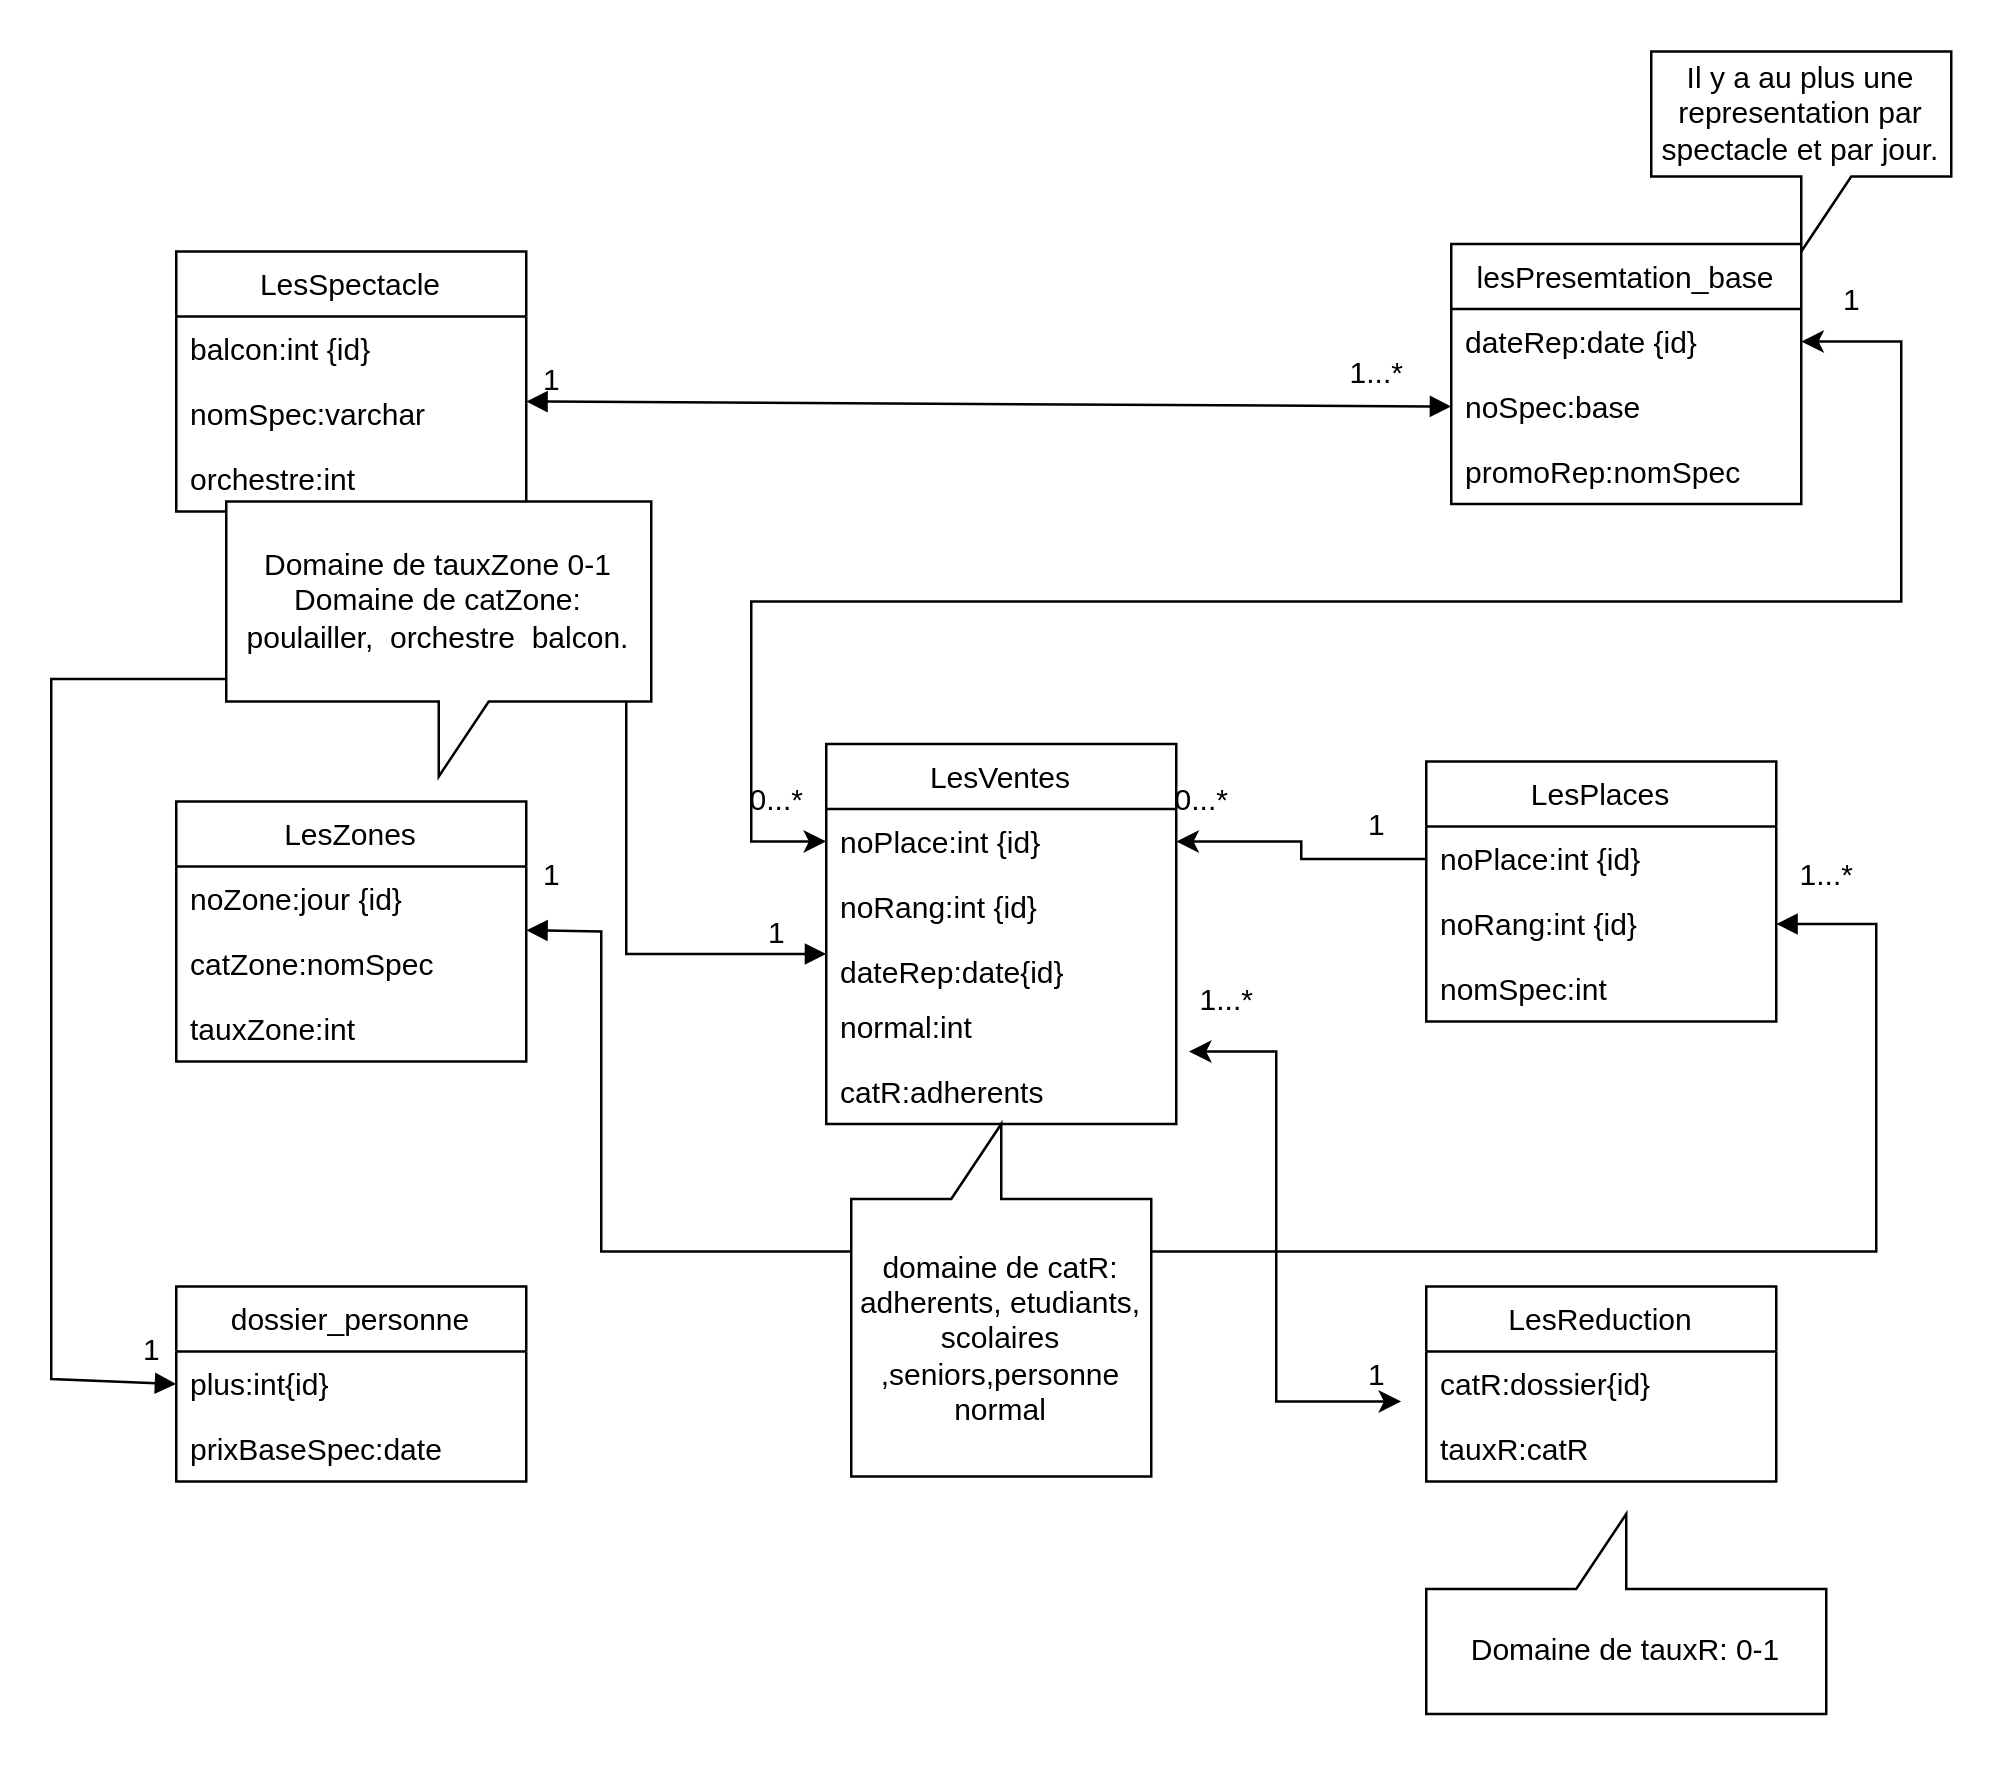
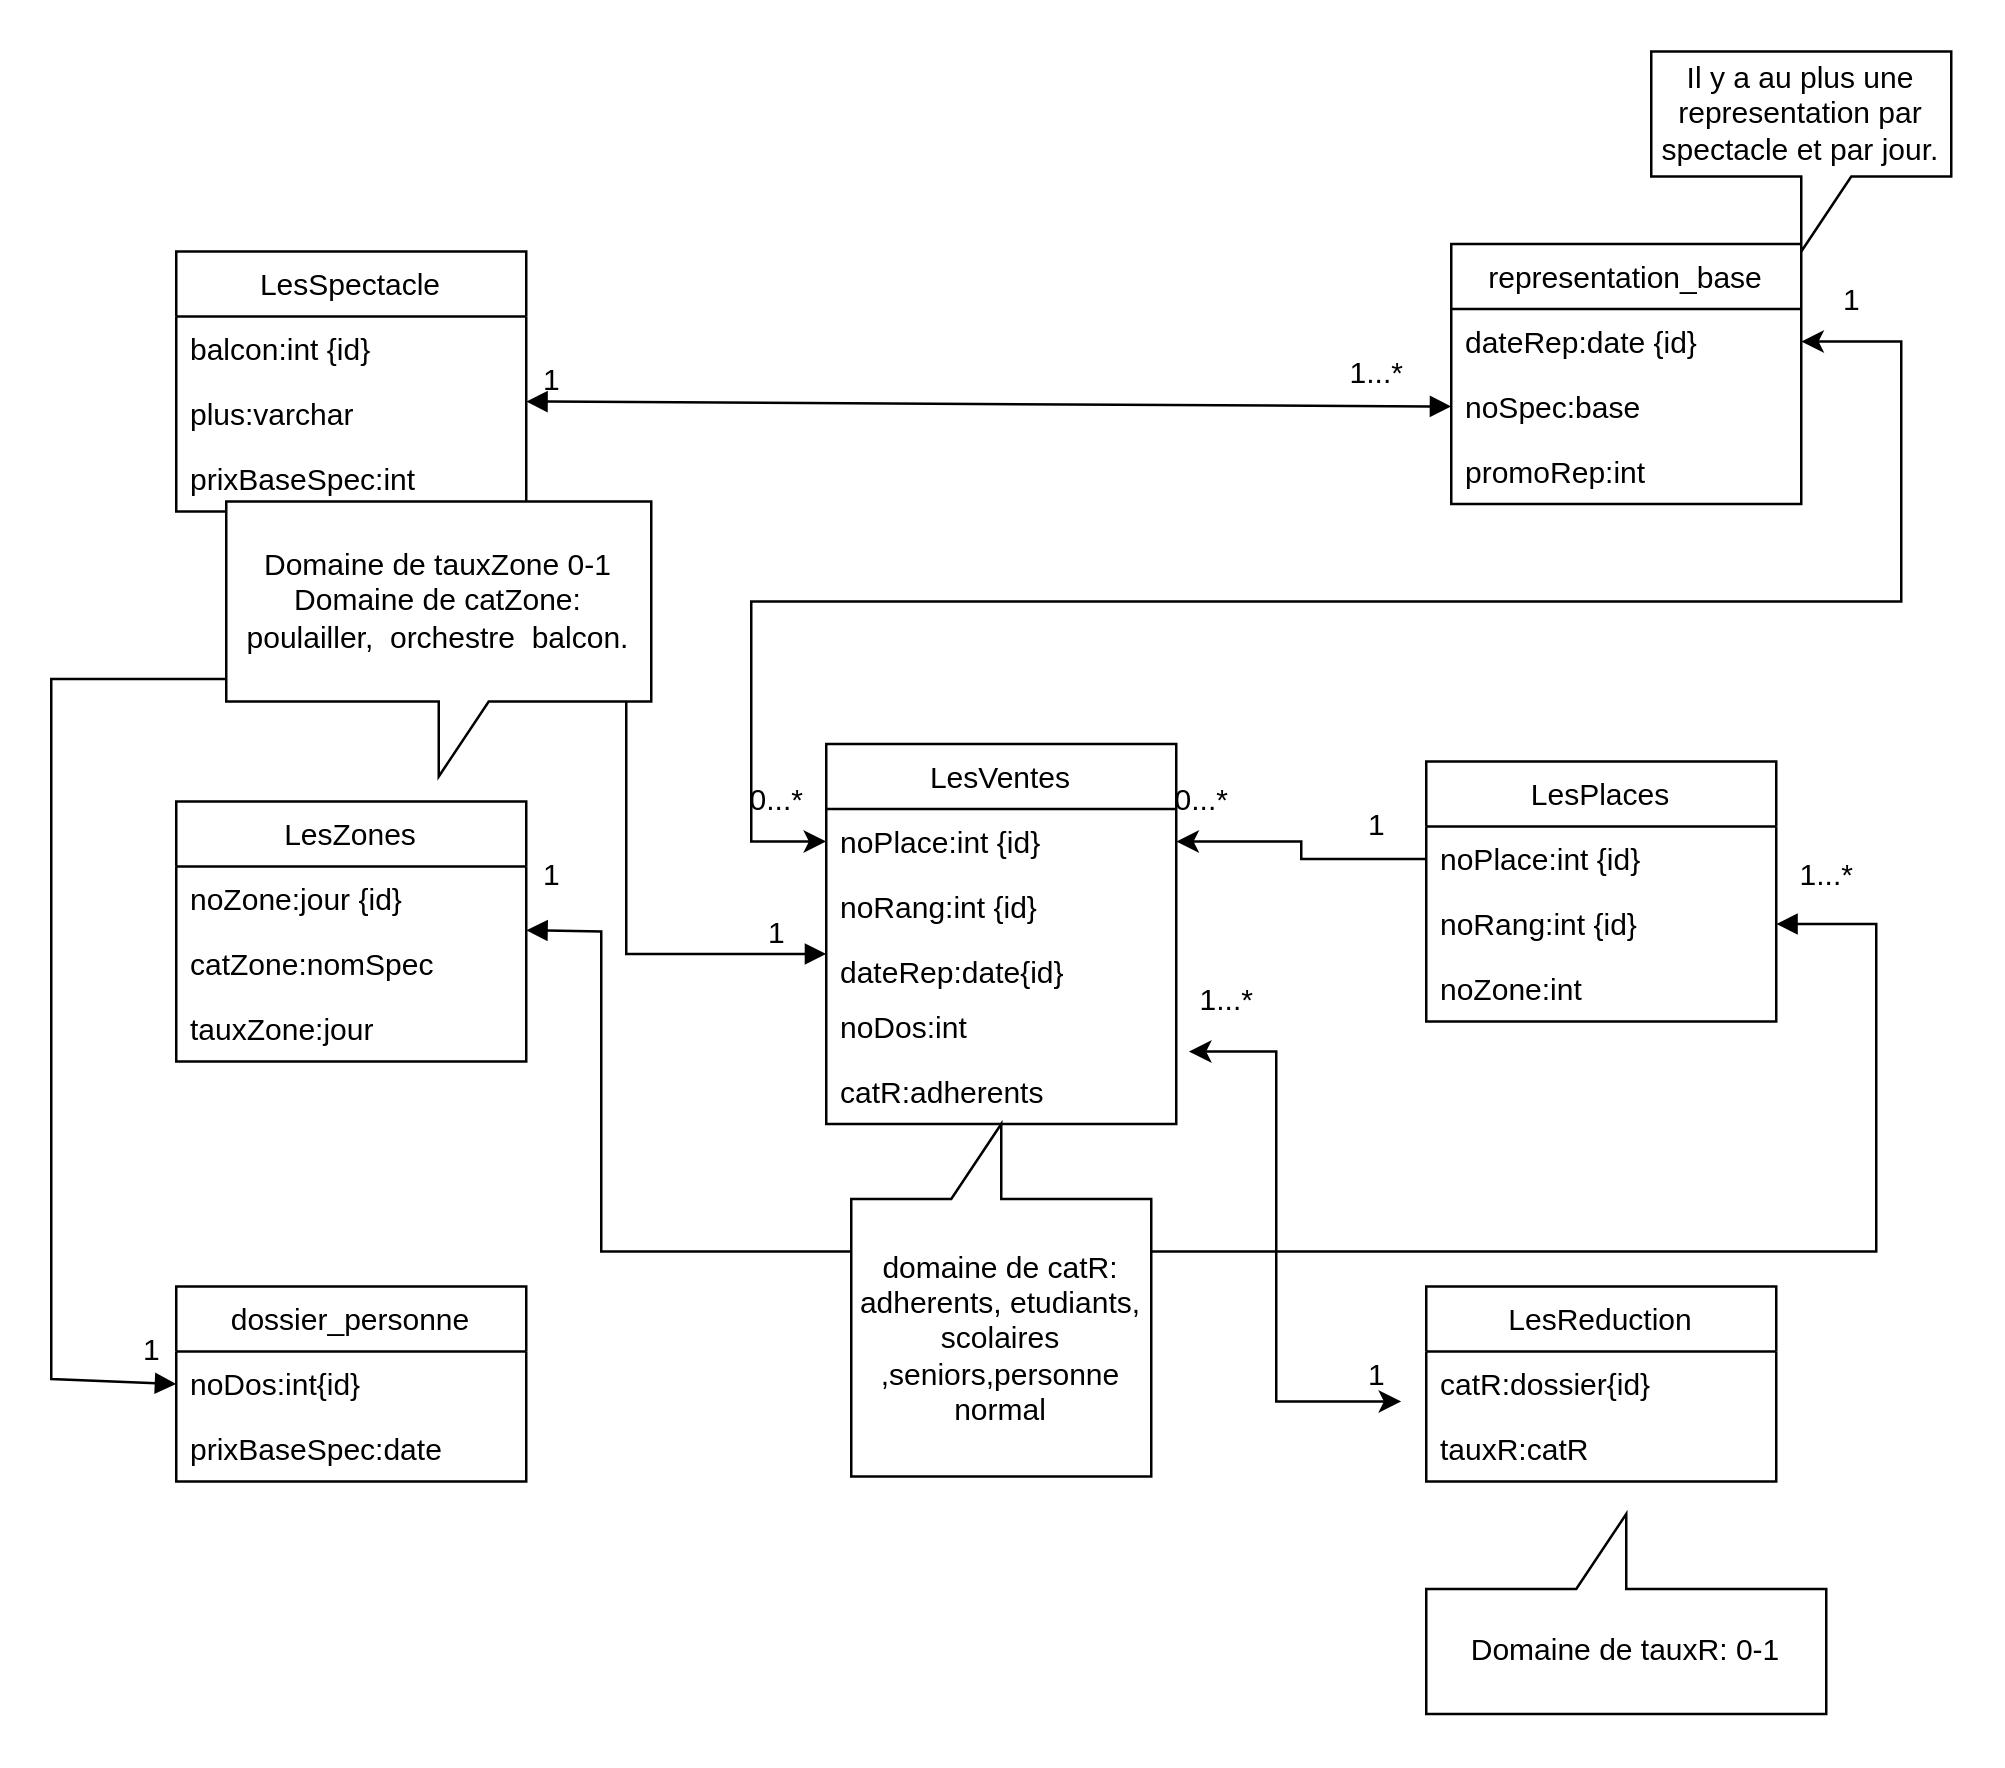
- <mxCell id="6" value="lesPresemtation_base" style="swimlane;fontStyle=0;childLayout=stackLayout;horizontal=1;startSize=26;fillColor=none;horizontalStack=0;resizeParent=1;resizeParentMax=0;resizeLast=0;collapsible=1;marginBottom=0;" parent="1" vertex="1"><mxGeometry x="580" y="97" width="140" height="104" as="geometry" /></mxCell>
+ <mxCell id="6" value="representation_base" style="swimlane;fontStyle=0;childLayout=stackLayout;horizontal=1;startSize=26;fillColor=none;horizontalStack=0;resizeParent=1;resizeParentMax=0;resizeLast=0;collapsible=1;marginBottom=0;" parent="1" vertex="1"><mxGeometry x="580" y="97" width="140" height="104" as="geometry" /></mxCell>
- <mxCell id="4" value="nomSpec:varchar" style="text;strokeColor=none;fillColor=none;align=left;verticalAlign=top;spacingLeft=4;spacingRight=4;overflow=hidden;rotatable=0;points=[[0,0.5],[1,0.5]];portConstraint=eastwest;" parent="2" vertex="1"><mxGeometry y="52" width="140" height="26" as="geometry" /></mxCell>
+ <mxCell id="4" value="plus:varchar" style="text;strokeColor=none;fillColor=none;align=left;verticalAlign=top;spacingLeft=4;spacingRight=4;overflow=hidden;rotatable=0;points=[[0,0.5],[1,0.5]];portConstraint=eastwest;" parent="2" vertex="1"><mxGeometry y="52" width="140" height="26" as="geometry" /></mxCell>
- <mxCell id="9" value="promoRep:nomSpec" style="text;strokeColor=none;fillColor=none;align=left;verticalAlign=top;spacingLeft=4;spacingRight=4;overflow=hidden;rotatable=0;points=[[0,0.5],[1,0.5]];portConstraint=eastwest;" parent="6" vertex="1"><mxGeometry y="78" width="140" height="26" as="geometry" /></mxCell>
+ <mxCell id="9" value="promoRep:int" style="text;strokeColor=none;fillColor=none;align=left;verticalAlign=top;spacingLeft=4;spacingRight=4;overflow=hidden;rotatable=0;points=[[0,0.5],[1,0.5]];portConstraint=eastwest;" parent="6" vertex="1"><mxGeometry y="78" width="140" height="26" as="geometry" /></mxCell>
- <mxCell id="5" value="orchestre:int" style="text;strokeColor=none;fillColor=none;align=left;verticalAlign=top;spacingLeft=4;spacingRight=4;overflow=hidden;rotatable=0;points=[[0,0.5],[1,0.5]];portConstraint=eastwest;" parent="2" vertex="1"><mxGeometry y="78" width="140" height="26" as="geometry" /></mxCell>
+ <mxCell id="5" value="prixBaseSpec:int" style="text;strokeColor=none;fillColor=none;align=left;verticalAlign=top;spacingLeft=4;spacingRight=4;overflow=hidden;rotatable=0;points=[[0,0.5],[1,0.5]];portConstraint=eastwest;" parent="2" vertex="1"><mxGeometry y="78" width="140" height="26" as="geometry" /></mxCell>
- <mxCell id="17" value="nomSpec:int" style="text;strokeColor=none;fillColor=none;align=left;verticalAlign=top;spacingLeft=4;spacingRight=4;overflow=hidden;rotatable=0;points=[[0,0.5],[1,0.5]];portConstraint=eastwest;" parent="14" vertex="1"><mxGeometry y="78" width="140" height="26" as="geometry" /></mxCell>
+ <mxCell id="17" value="noZone:int" style="text;strokeColor=none;fillColor=none;align=left;verticalAlign=top;spacingLeft=4;spacingRight=4;overflow=hidden;rotatable=0;points=[[0,0.5],[1,0.5]];portConstraint=eastwest;" parent="14" vertex="1"><mxGeometry y="78" width="140" height="26" as="geometry" /></mxCell>
- <mxCell id="22" value="normal:int" style="text;strokeColor=none;fillColor=none;align=left;verticalAlign=top;spacingLeft=4;spacingRight=4;overflow=hidden;rotatable=0;points=[[0,0.5],[1,0.5]];portConstraint=eastwest;" parent="18" vertex="1"><mxGeometry y="100" width="140" height="26" as="geometry" /></mxCell>
+ <mxCell id="22" value="noDos:int" style="text;strokeColor=none;fillColor=none;align=left;verticalAlign=top;spacingLeft=4;spacingRight=4;overflow=hidden;rotatable=0;points=[[0,0.5],[1,0.5]];portConstraint=eastwest;" parent="18" vertex="1"><mxGeometry y="100" width="140" height="26" as="geometry" /></mxCell>
- <mxCell id="13" value="tauxZone:int" style="text;strokeColor=none;fillColor=none;align=left;verticalAlign=top;spacingLeft=4;spacingRight=4;overflow=hidden;rotatable=0;points=[[0,0.5],[1,0.5]];portConstraint=eastwest;" parent="10" vertex="1"><mxGeometry y="78" width="140" height="26" as="geometry" /></mxCell>
+ <mxCell id="13" value="tauxZone:jour" style="text;strokeColor=none;fillColor=none;align=left;verticalAlign=top;spacingLeft=4;spacingRight=4;overflow=hidden;rotatable=0;points=[[0,0.5],[1,0.5]];portConstraint=eastwest;" parent="10" vertex="1"><mxGeometry y="78" width="140" height="26" as="geometry" /></mxCell>
- <mxCell id="25" value="plus:int{id}" style="text;strokeColor=none;fillColor=none;align=left;verticalAlign=top;spacingLeft=4;spacingRight=4;overflow=hidden;rotatable=0;points=[[0,0.5],[1,0.5]];portConstraint=eastwest;" parent="24" vertex="1"><mxGeometry y="26" width="140" height="26" as="geometry" /></mxCell>
+ <mxCell id="25" value="noDos:int{id}" style="text;strokeColor=none;fillColor=none;align=left;verticalAlign=top;spacingLeft=4;spacingRight=4;overflow=hidden;rotatable=0;points=[[0,0.5],[1,0.5]];portConstraint=eastwest;" parent="24" vertex="1"><mxGeometry y="26" width="140" height="26" as="geometry" /></mxCell>
